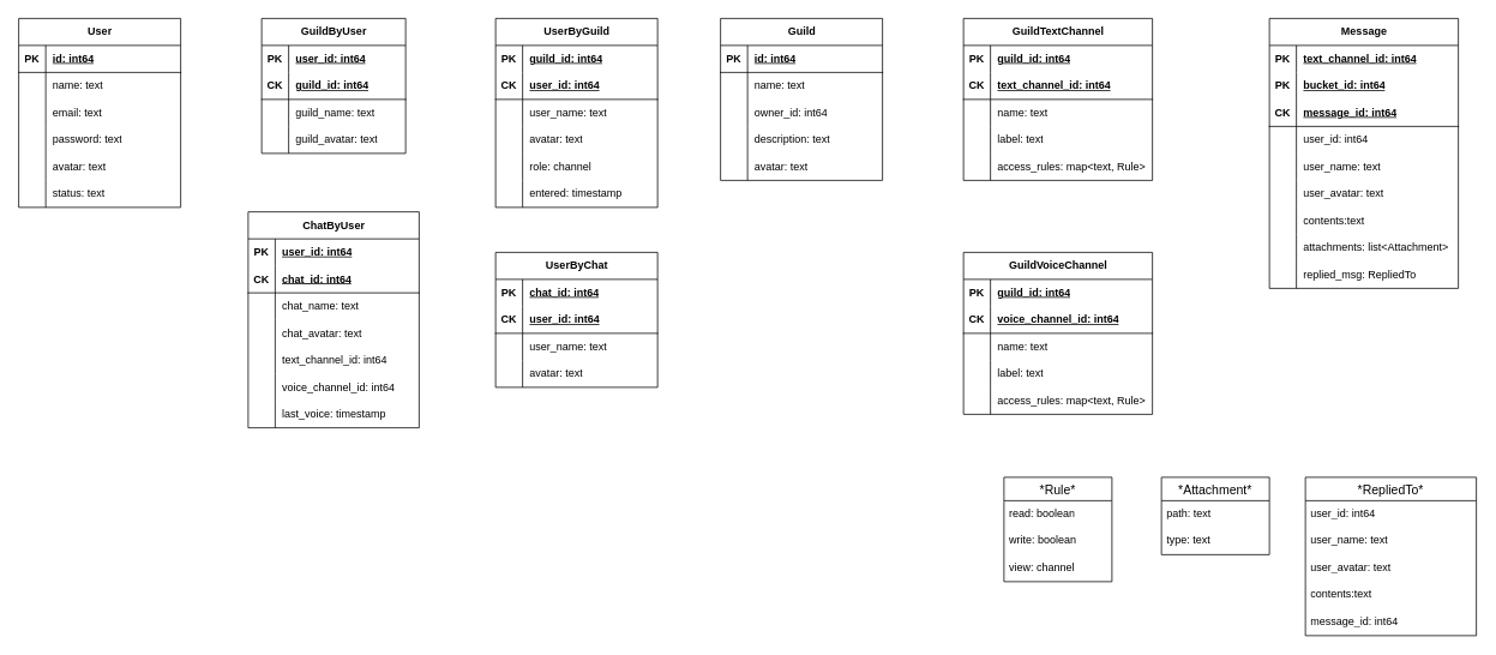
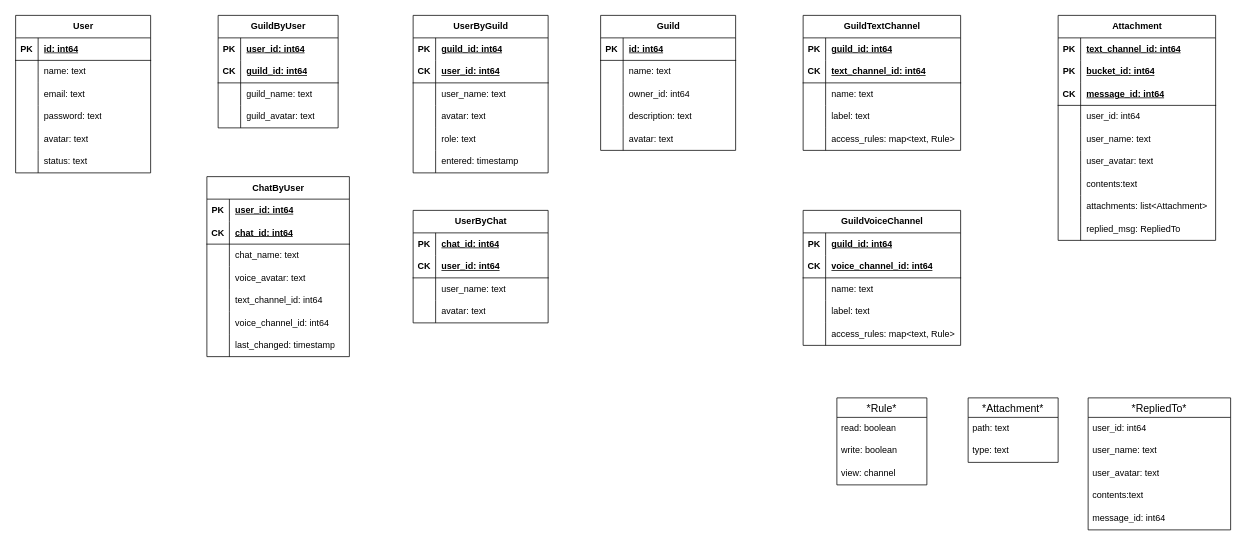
- <mxCell id="136" value="Message" style="shape=table;startSize=30;container=1;collapsible=1;childLayout=tableLayout;fixedRows=1;rowLines=0;fontStyle=1;align=center;resizeLast=1;html=1;" parent="1" vertex="1"><mxGeometry x="1410" y="20" width="210" height="300" as="geometry" /></mxCell>
+ <mxCell id="136" value="Attachment" style="shape=table;startSize=30;container=1;collapsible=1;childLayout=tableLayout;fixedRows=1;rowLines=0;fontStyle=1;align=center;resizeLast=1;html=1;" parent="1" vertex="1"><mxGeometry x="1410" y="20" width="210" height="300" as="geometry" /></mxCell>
- <mxCell id="36" value="role: channel" style="shape=partialRectangle;connectable=0;fillColor=none;top=0;left=0;bottom=0;right=0;align=left;spacingLeft=6;overflow=hidden;whiteSpace=wrap;html=1;" parent="34" vertex="1"><mxGeometry x="30" width="150" height="30" as="geometry"><mxRectangle width="150" height="30" as="alternateBounds" /></mxGeometry></mxCell>
+ <mxCell id="36" value="role: text" style="shape=partialRectangle;connectable=0;fillColor=none;top=0;left=0;bottom=0;right=0;align=left;spacingLeft=6;overflow=hidden;whiteSpace=wrap;html=1;" parent="34" vertex="1"><mxGeometry x="30" width="150" height="30" as="geometry"><mxRectangle width="150" height="30" as="alternateBounds" /></mxGeometry></mxCell>
- <mxCell id="52" value="chat_avatar: text" style="shape=partialRectangle;connectable=0;fillColor=none;top=0;left=0;bottom=0;right=0;align=left;spacingLeft=6;overflow=hidden;whiteSpace=wrap;html=1;" parent="50" vertex="1"><mxGeometry x="30" width="160" height="30" as="geometry"><mxRectangle width="160" height="30" as="alternateBounds" /></mxGeometry></mxCell>
+ <mxCell id="52" value="voice_avatar: text" style="shape=partialRectangle;connectable=0;fillColor=none;top=0;left=0;bottom=0;right=0;align=left;spacingLeft=6;overflow=hidden;whiteSpace=wrap;html=1;" parent="50" vertex="1"><mxGeometry x="30" width="160" height="30" as="geometry"><mxRectangle width="160" height="30" as="alternateBounds" /></mxGeometry></mxCell>
- <mxCell id="61" value="last_voice: timestamp" style="shape=partialRectangle;connectable=0;fillColor=none;top=0;left=0;bottom=0;right=0;align=left;spacingLeft=6;overflow=hidden;whiteSpace=wrap;html=1;" parent="59" vertex="1"><mxGeometry x="30" width="160" height="30" as="geometry"><mxRectangle width="160" height="30" as="alternateBounds" /></mxGeometry></mxCell>
+ <mxCell id="61" value="last_changed: timestamp" style="shape=partialRectangle;connectable=0;fillColor=none;top=0;left=0;bottom=0;right=0;align=left;spacingLeft=6;overflow=hidden;whiteSpace=wrap;html=1;" parent="59" vertex="1"><mxGeometry x="30" width="160" height="30" as="geometry"><mxRectangle width="160" height="30" as="alternateBounds" /></mxGeometry></mxCell>
